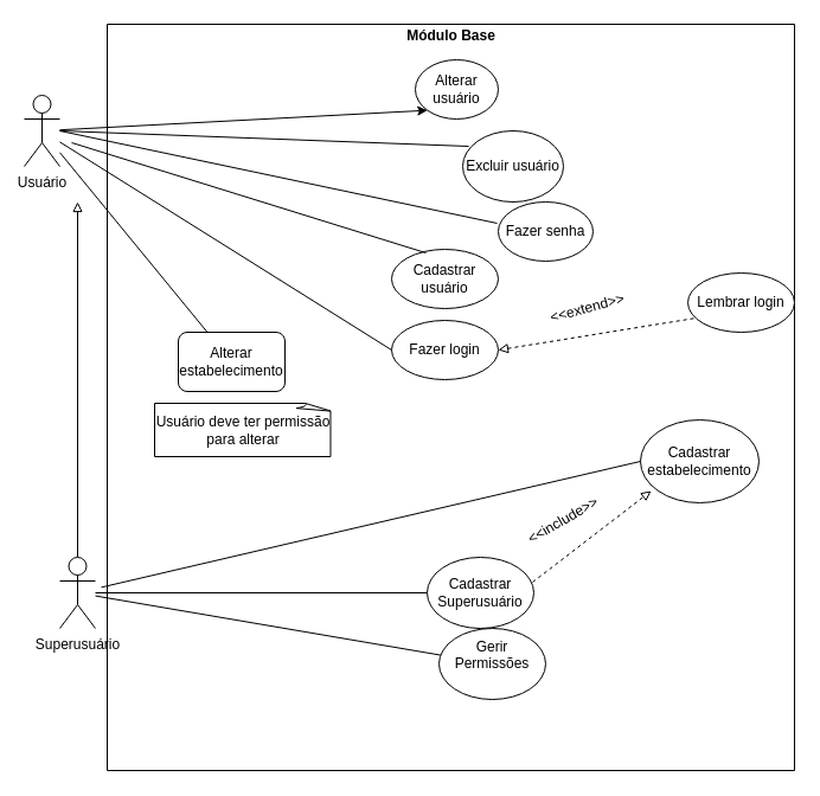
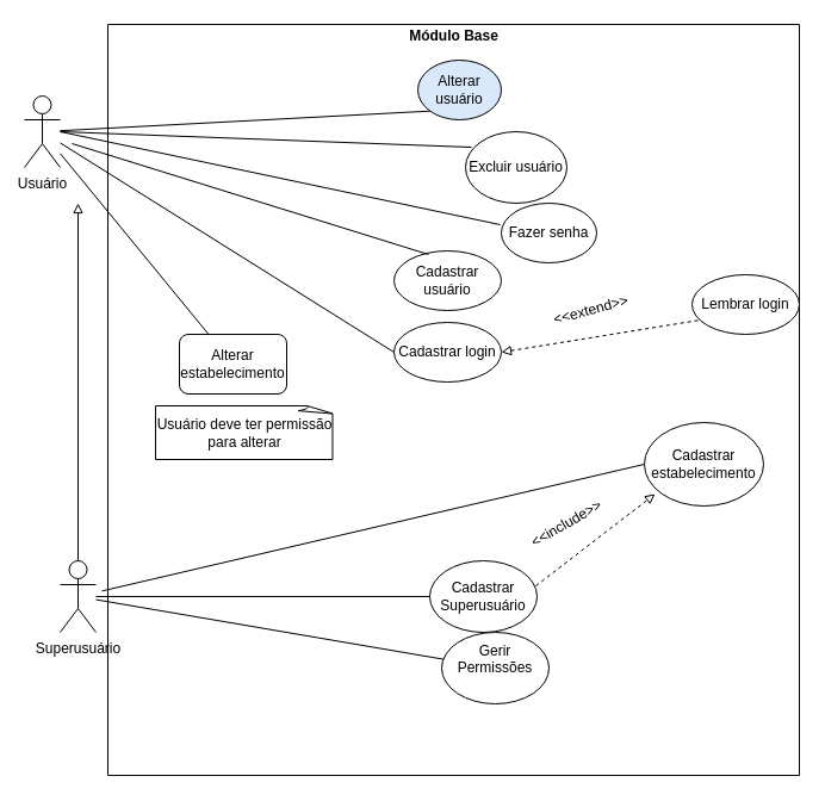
- <mxCell id="20" value="&lt;div&gt;Alterar usuário&lt;/div&gt;" style="ellipse;whiteSpace=wrap;html=1;" vertex="1" parent="1"><mxGeometry x="350" y="50" width="70" height="50" as="geometry" /></mxCell>
+ <mxCell id="20" value="&lt;div&gt;Alterar usuário&lt;/div&gt;" style="ellipse;whiteSpace=wrap;html=1;fillColor=#dae8fc;" vertex="1" parent="1"><mxGeometry x="350" y="50" width="70" height="50" as="geometry" /></mxCell>
- <mxCell id="23" value="" style="endArrow=classic;html=1;entryX=0;entryY=1;entryDx=0;entryDy=0;" edge="1" parent="1" source="5" target="20"><mxGeometry width="50" height="50" relative="1" as="geometry"><mxPoint x="90" y="80" as="sourcePoint" /><mxPoint x="170" y="30" as="targetPoint" /></mxGeometry></mxCell>
+ <mxCell id="23" value="" style="endArrow=none;html=1;entryX=0;entryY=1;entryDx=0;entryDy=0;" edge="1" parent="1" source="5" target="20"><mxGeometry width="50" height="50" relative="1" as="geometry"><mxPoint x="90" y="80" as="sourcePoint" /><mxPoint x="170" y="30" as="targetPoint" /></mxGeometry></mxCell>
- <mxCell id="15" value="Fazer login" style="ellipse;whiteSpace=wrap;html=1;" parent="1" vertex="1"><mxGeometry x="330" y="270" width="90" height="50" as="geometry" /></mxCell>
+ <mxCell id="15" value="Cadastrar login" style="ellipse;whiteSpace=wrap;html=1;" parent="1" vertex="1"><mxGeometry x="330" y="270" width="90" height="50" as="geometry" /></mxCell>
